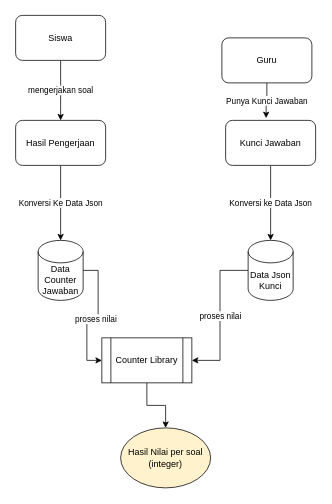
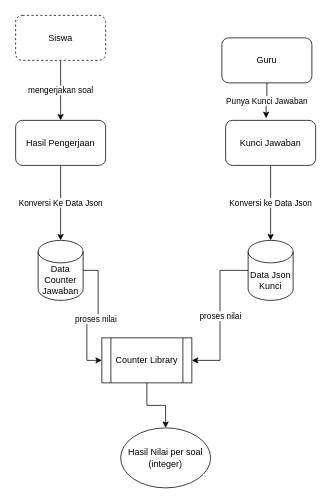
- <mxCell id="3" value="Siswa" style="rounded=1;whiteSpace=wrap;html=1;" vertex="1" parent="1"><mxGeometry x="20" y="20" width="120" height="60" as="geometry" /></mxCell>
+ <mxCell id="3" value="Siswa" style="rounded=1;whiteSpace=wrap;html=1;dashed=1;" vertex="1" parent="1"><mxGeometry x="20" y="20" width="120" height="60" as="geometry" /></mxCell>
- <mxCell id="16" value="Hasil Nilai per soal&lt;br&gt;(integer)" style="ellipse;whiteSpace=wrap;html=1;fillColor=#fff2cc;" vertex="1" parent="1"><mxGeometry x="160" y="570" width="120" height="80" as="geometry" /></mxCell>
+ <mxCell id="16" value="Hasil Nilai per soal&lt;br&gt;(integer)" style="ellipse;whiteSpace=wrap;html=1;" vertex="1" parent="1"><mxGeometry x="160" y="570" width="120" height="80" as="geometry" /></mxCell>
